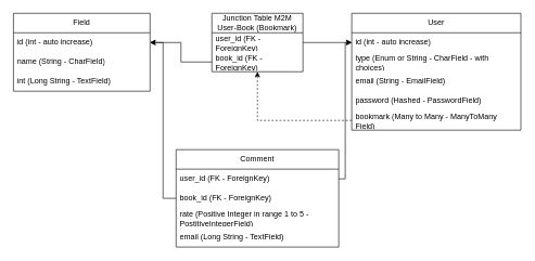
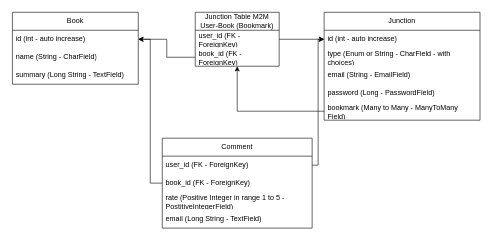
- <mxCell id="2" value="Field" style="swimlane;fontStyle=0;childLayout=stackLayout;horizontal=1;startSize=30;horizontalStack=0;resizeParent=1;resizeParentMax=0;resizeLast=0;collapsible=1;marginBottom=0;whiteSpace=wrap;html=1;" vertex="1" parent="1"><mxGeometry x="20" y="20" width="210" height="120" as="geometry" /></mxCell>
+ <mxCell id="2" value="Book" style="swimlane;fontStyle=0;childLayout=stackLayout;horizontal=1;startSize=30;horizontalStack=0;resizeParent=1;resizeParentMax=0;resizeLast=0;collapsible=1;marginBottom=0;whiteSpace=wrap;html=1;" vertex="1" parent="1"><mxGeometry x="20" y="20" width="210" height="120" as="geometry" /></mxCell>
- <mxCell id="6" value="User" style="swimlane;fontStyle=0;childLayout=stackLayout;horizontal=1;startSize=30;horizontalStack=0;resizeParent=1;resizeParentMax=0;resizeLast=0;collapsible=1;marginBottom=0;whiteSpace=wrap;html=1;" vertex="1" parent="1"><mxGeometry x="540" y="20" width="260" height="180" as="geometry" /></mxCell>
+ <mxCell id="6" value="Junction" style="swimlane;fontStyle=0;childLayout=stackLayout;horizontal=1;startSize=30;horizontalStack=0;resizeParent=1;resizeParentMax=0;resizeLast=0;collapsible=1;marginBottom=0;whiteSpace=wrap;html=1;" vertex="1" parent="1"><mxGeometry x="540" y="20" width="260" height="180" as="geometry" /></mxCell>
- <mxCell id="5" value="int (Long String - TextField)" style="text;strokeColor=none;fillColor=none;align=left;verticalAlign=middle;spacingLeft=4;spacingRight=4;overflow=hidden;points=[[0,0.5],[1,0.5]];portConstraint=eastwest;rotatable=0;whiteSpace=wrap;html=1;" vertex="1" parent="2"><mxGeometry y="90" width="210" height="30" as="geometry" /></mxCell>
+ <mxCell id="5" value="summary (Long String - TextField)" style="text;strokeColor=none;fillColor=none;align=left;verticalAlign=middle;spacingLeft=4;spacingRight=4;overflow=hidden;points=[[0,0.5],[1,0.5]];portConstraint=eastwest;rotatable=0;whiteSpace=wrap;html=1;" vertex="1" parent="2"><mxGeometry y="90" width="210" height="30" as="geometry" /></mxCell>
- <mxCell id="10" value="password (Hashed - PasswordField)" style="text;strokeColor=none;fillColor=none;align=left;verticalAlign=middle;spacingLeft=4;spacingRight=4;overflow=hidden;points=[[0,0.5],[1,0.5]];portConstraint=eastwest;rotatable=0;whiteSpace=wrap;html=1;" vertex="1" parent="6"><mxGeometry y="120" width="260" height="30" as="geometry" /></mxCell>
+ <mxCell id="10" value="password (Long - PasswordField)" style="text;strokeColor=none;fillColor=none;align=left;verticalAlign=middle;spacingLeft=4;spacingRight=4;overflow=hidden;points=[[0,0.5],[1,0.5]];portConstraint=eastwest;rotatable=0;whiteSpace=wrap;html=1;" vertex="1" parent="6"><mxGeometry y="120" width="260" height="30" as="geometry" /></mxCell>
- <mxCell id="22" style="edgeStyle=orthogonalEdgeStyle;rounded=0;orthogonalLoop=1;jettySize=auto;html=1;dashed=1;" edge="1" parent="1" source="11" target="19"><mxGeometry relative="1" as="geometry" /></mxCell>
+ <mxCell id="22" style="edgeStyle=orthogonalEdgeStyle;rounded=0;orthogonalLoop=1;jettySize=auto;html=1;" edge="1" parent="1" source="11" target="19"><mxGeometry relative="1" as="geometry" /></mxCell>
